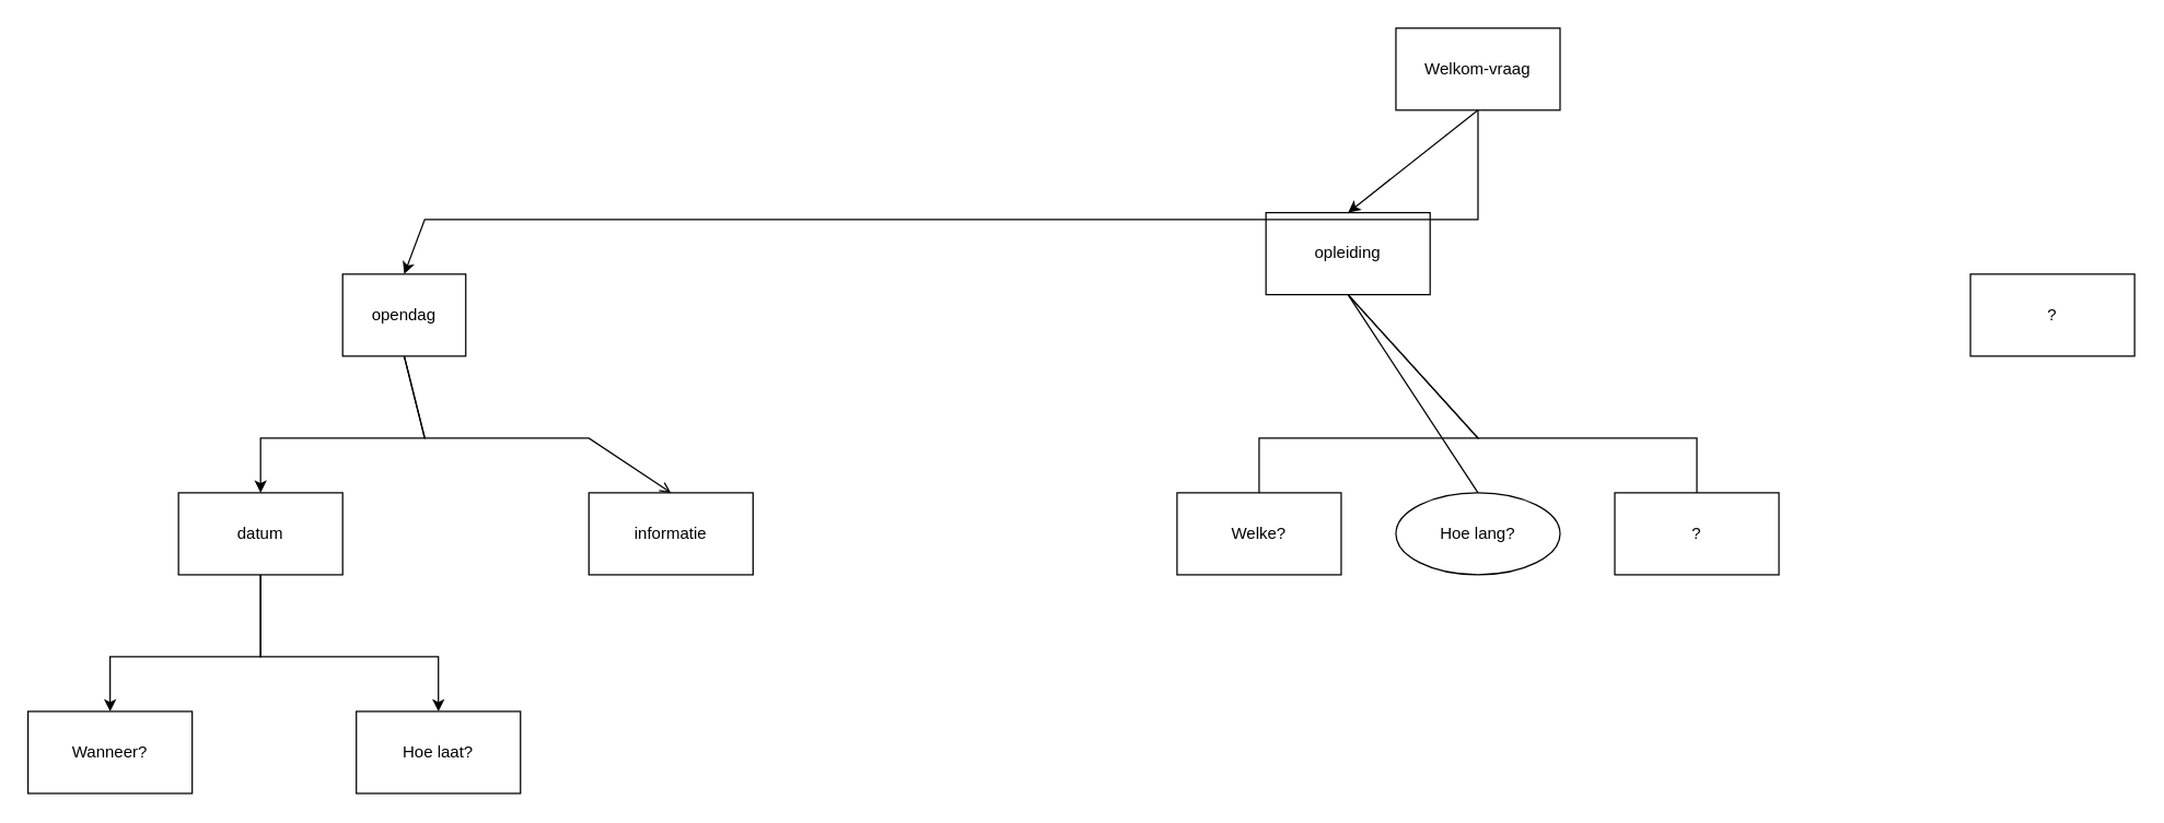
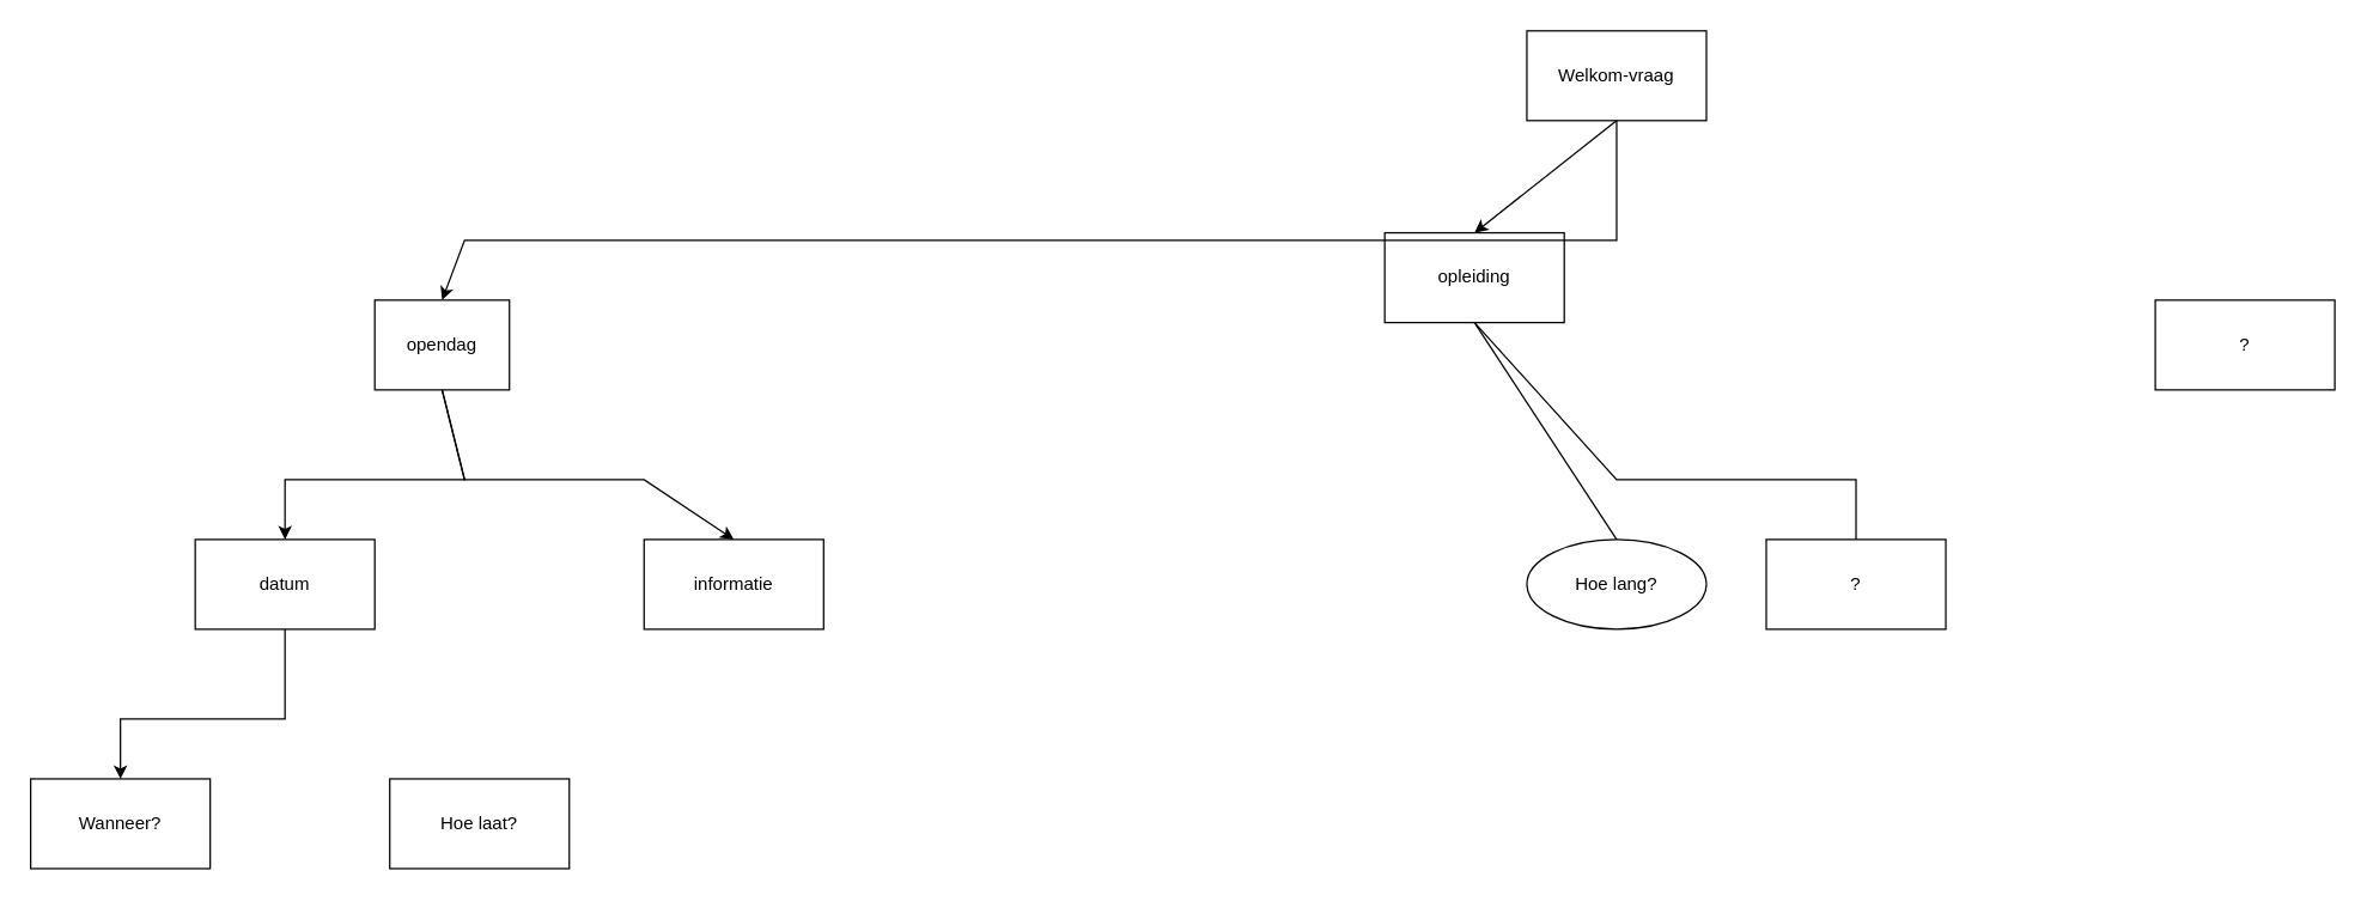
- <mxCell id="13" value="" style="endArrow=none;html=1;rounded=0;entryX=0.5;entryY=1;entryDx=0;entryDy=0;exitX=0.5;exitY=0;exitDx=0;exitDy=0;" parent="1" source="10" target="4" edge="1"><mxGeometry width="50" height="50" relative="1" as="geometry"><mxPoint x="1080" y="520" as="sourcePoint" /><mxPoint x="1130" y="470" as="targetPoint" /><Array as="points"><mxPoint x="920" y="320" /><mxPoint x="1080" y="320" /></Array></mxGeometry></mxCell>
- <mxCell id="18" value="" style="endArrow=open;html=1;rounded=0;entryX=0.5;entryY=0;entryDx=0;entryDy=0;exitX=0.5;exitY=1;exitDx=0;exitDy=0;" edge="1" parent="1" source="3" target="7"><mxGeometry width="50" height="50" relative="1" as="geometry"><mxPoint x="540" y="260" as="sourcePoint" /><mxPoint x="570" y="340" as="targetPoint" /><Array as="points"><mxPoint x="310" y="320" /><mxPoint x="430" y="320" /></Array></mxGeometry></mxCell>
+ <mxCell id="18" value="" style="endArrow=classic;html=1;rounded=0;entryX=0.5;entryY=0;entryDx=0;entryDy=0;exitX=0.5;exitY=1;exitDx=0;exitDy=0;" edge="1" parent="1" source="3" target="7"><mxGeometry width="50" height="50" relative="1" as="geometry"><mxPoint x="540" y="260" as="sourcePoint" /><mxPoint x="570" y="340" as="targetPoint" /><Array as="points"><mxPoint x="310" y="320" /><mxPoint x="430" y="320" /></Array></mxGeometry></mxCell>
- <mxCell id="10" value="Welke?" style="rounded=0;whiteSpace=wrap;html=1;" parent="1" vertex="1"><mxGeometry x="860" y="360" width="120" height="60" as="geometry" /></mxCell>
- <mxCell id="21" value="" style="endArrow=classic;html=1;rounded=0;exitX=0.5;exitY=1;exitDx=0;exitDy=0;entryX=0.5;entryY=0;entryDx=0;entryDy=0;" edge="1" parent="1" source="6" target="9"><mxGeometry width="50" height="50" relative="1" as="geometry"><mxPoint x="400" y="480" as="sourcePoint" /><mxPoint x="450" y="430" as="targetPoint" /><Array as="points"><mxPoint x="190" y="480" /><mxPoint x="320" y="480" /></Array></mxGeometry></mxCell>
